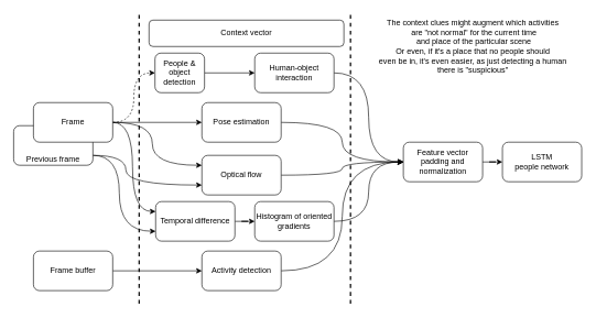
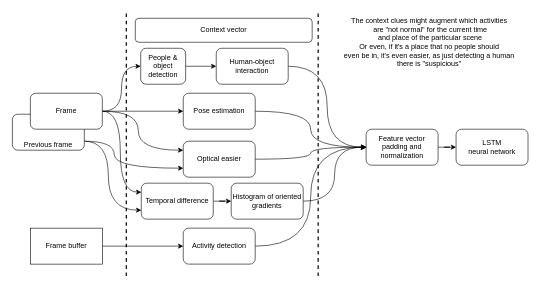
- <mxCell id="16" value="Human-object interaction" style="rounded=1;whiteSpace=wrap;html=1;" parent="1" vertex="1"><mxGeometry x="385" width="120" height="60" as="geometry" y="80" /></mxCell>
+ <mxCell id="16" value="Human-object interaction" style="rounded=1;whiteSpace=wrap;html=1;" parent="1" vertex="1"><mxGeometry x="360" y="80" width="120" height="60" as="geometry" /></mxCell>
- <mxCell id="22" style="edgeStyle=orthogonalEdgeStyle;rounded=0;orthogonalLoop=1;jettySize=auto;html=1;entryX=0;entryY=0.5;entryDx=0;entryDy=0;curved=1;dashed=1;" parent="1" source="26" target="3" edge="1"><mxGeometry relative="1" as="geometry" /></mxCell>
+ <mxCell id="22" style="edgeStyle=orthogonalEdgeStyle;rounded=0;orthogonalLoop=1;jettySize=auto;html=1;entryX=0;entryY=0.5;entryDx=0;entryDy=0;curved=1;" parent="1" source="26" target="3" edge="1"><mxGeometry relative="1" as="geometry" /></mxCell>
- <mxCell id="12" value="LSTM&lt;div&gt;people network&lt;/div&gt;" style="rounded=1;whiteSpace=wrap;html=1;" parent="1" vertex="1"><mxGeometry x="760" y="215" width="120" height="60" as="geometry" /></mxCell>
+ <mxCell id="12" value="LSTM&lt;div&gt;neural network&lt;/div&gt;" style="rounded=1;whiteSpace=wrap;html=1;" parent="1" vertex="1"><mxGeometry x="760" y="215" width="120" height="60" as="geometry" /></mxCell>
- <mxCell id="5" value="Optical flow" style="rounded=1;whiteSpace=wrap;html=1;" parent="1" vertex="1"><mxGeometry x="305" y="235" width="120" height="60" as="geometry" /></mxCell>
+ <mxCell id="5" value="Optical easier" style="rounded=1;whiteSpace=wrap;html=1;" parent="1" vertex="1"><mxGeometry x="305" y="235" width="120" height="60" as="geometry" /></mxCell>
- <mxCell id="28" value="Frame buffer" style="rounded=1;whiteSpace=wrap;html=1;" parent="1" vertex="1"><mxGeometry x="50" y="380" width="120" height="60" as="geometry" /></mxCell>
+ <mxCell id="28" value="Frame buffer" style="whiteSpace=wrap;html=1;rounded=0;" parent="1" vertex="1"><mxGeometry x="50" y="380" width="120" height="60" as="geometry" /></mxCell>
